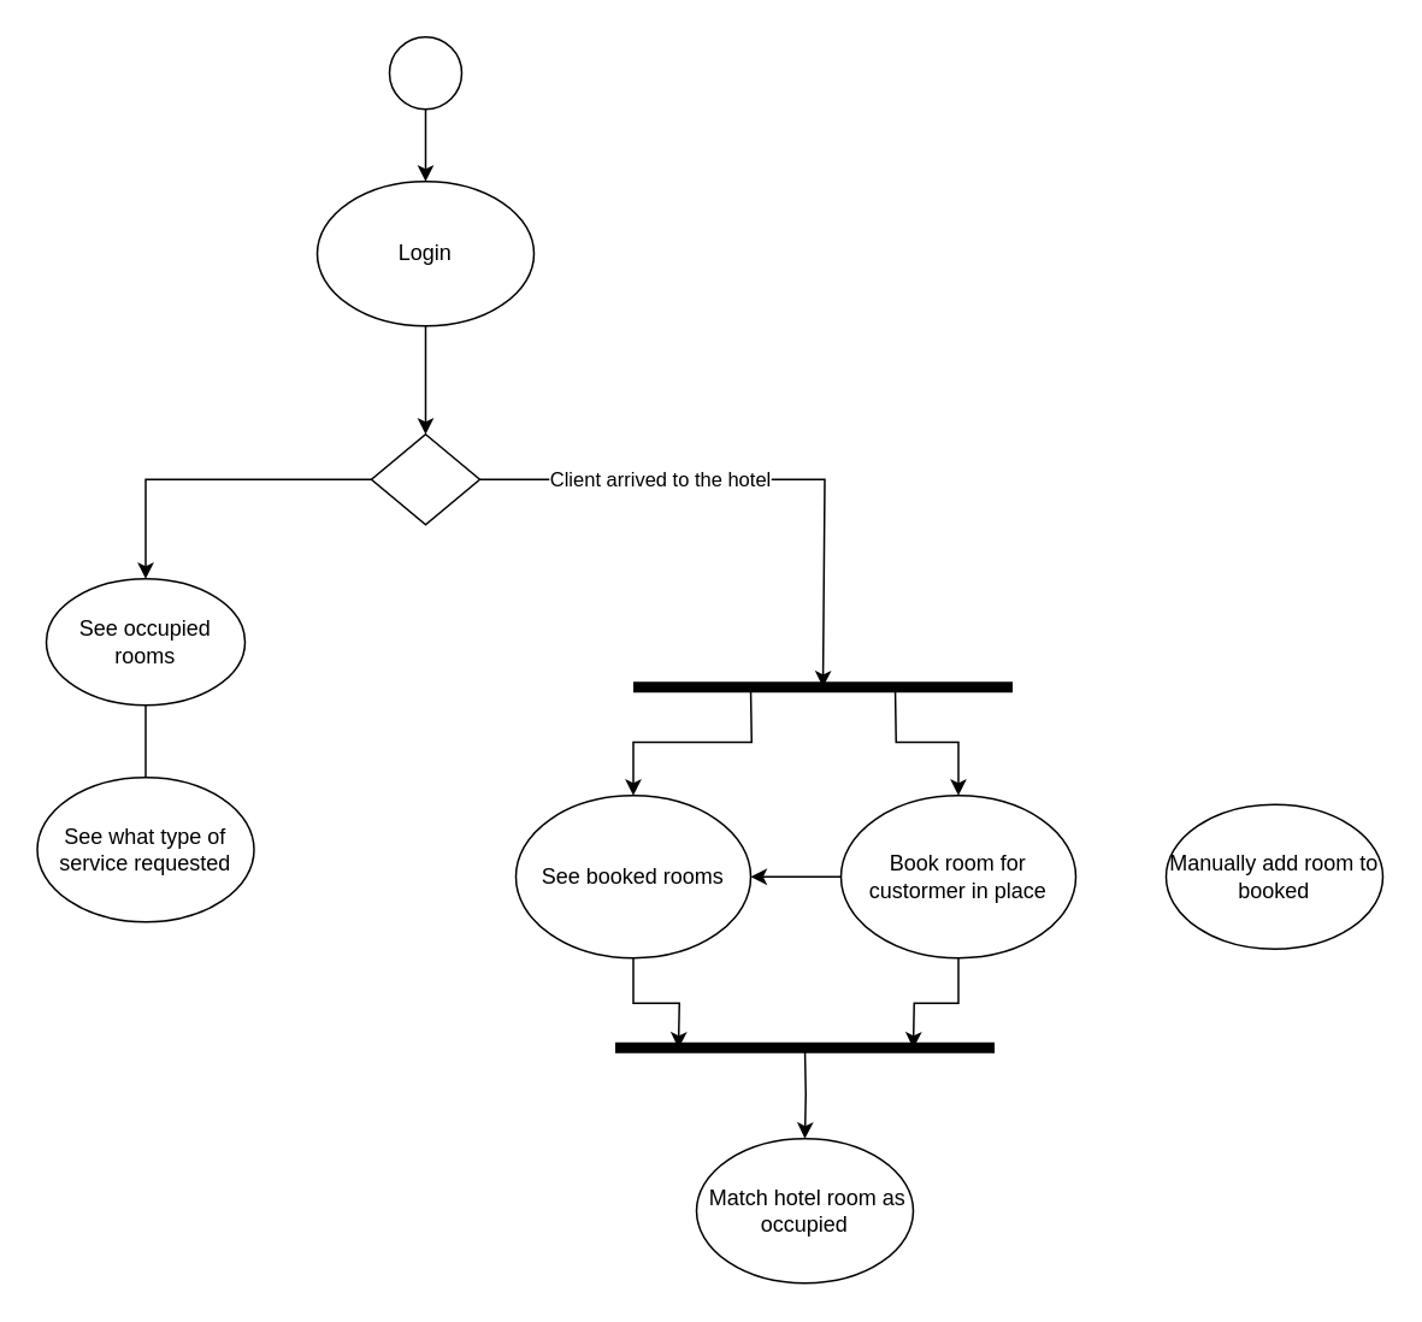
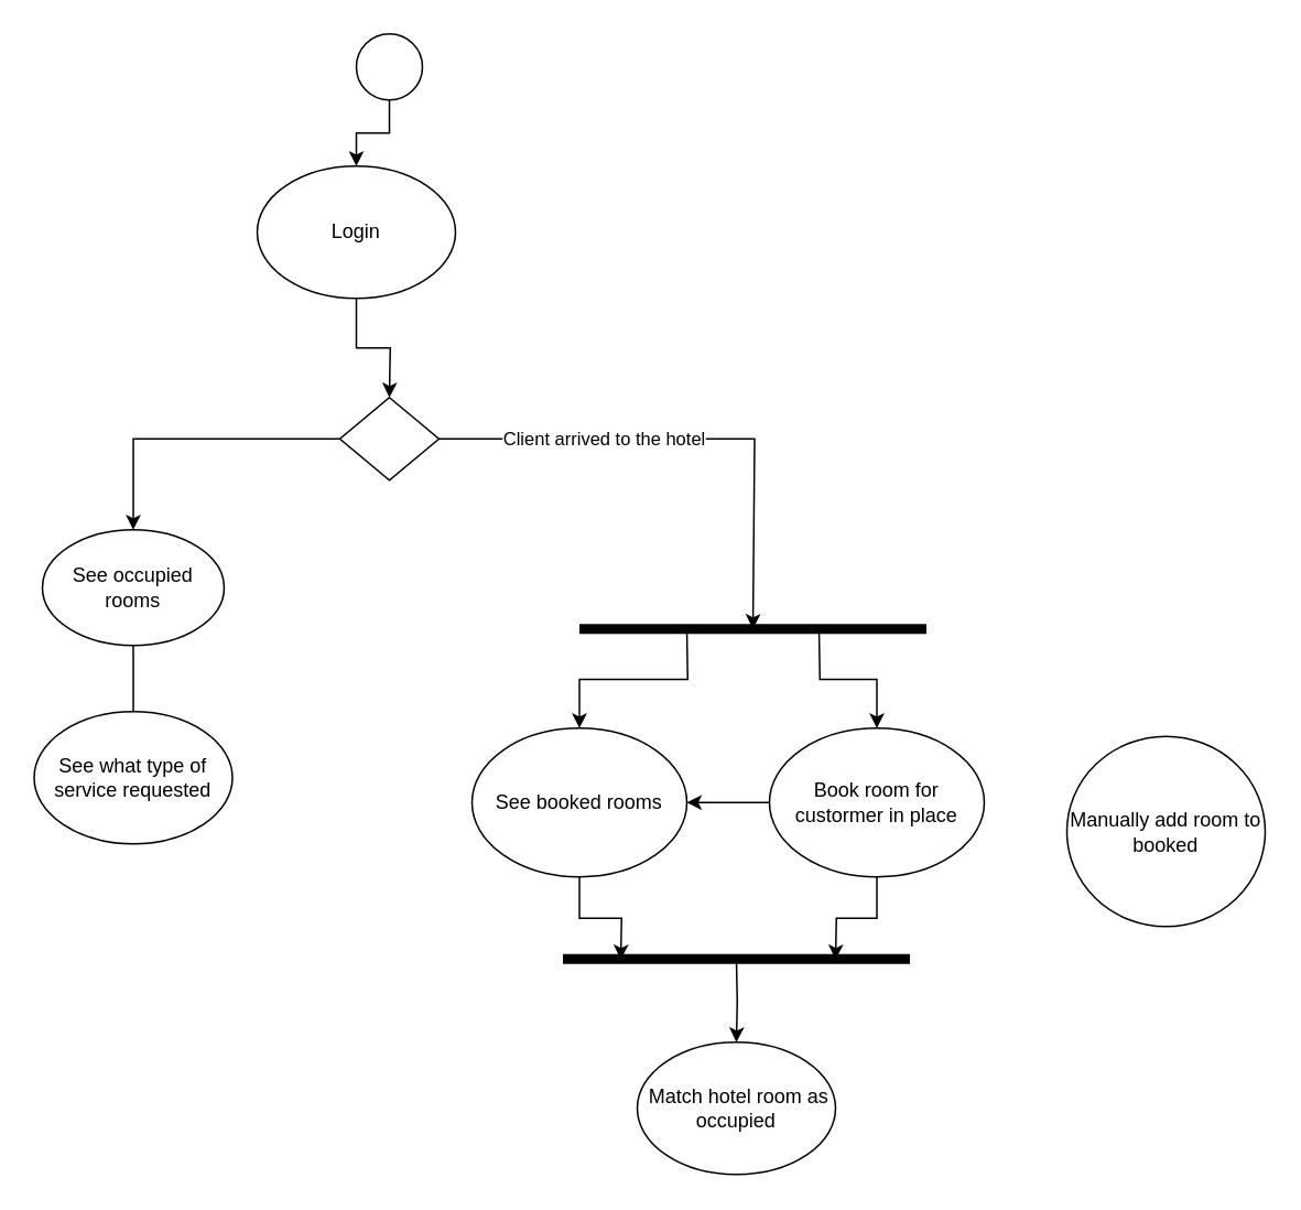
- <mxCell id="5" value="&lt;div&gt;Login&lt;/div&gt;" style="ellipse;whiteSpace=wrap;html=1;" vertex="1" parent="1"><mxGeometry x="175" y="100" width="120" height="80" as="geometry" /></mxCell>
+ <mxCell id="5" value="&lt;div&gt;Login&lt;/div&gt;" style="ellipse;whiteSpace=wrap;html=1;" vertex="1" parent="1"><mxGeometry x="155" y="100" width="120" height="80" as="geometry" /></mxCell>
- <mxCell id="14" value="Manually add room to booked " style="ellipse;whiteSpace=wrap;html=1;" vertex="1" parent="1"><mxGeometry x="645" y="445" width="120" height="80" as="geometry" /></mxCell>
+ <mxCell id="14" value="Manually add room to booked " style="ellipse;whiteSpace=wrap;html=1;" vertex="1" parent="1"><mxGeometry x="645" y="445" width="120" height="115" as="geometry" /></mxCell>
